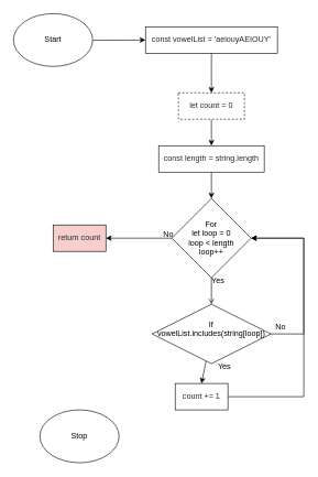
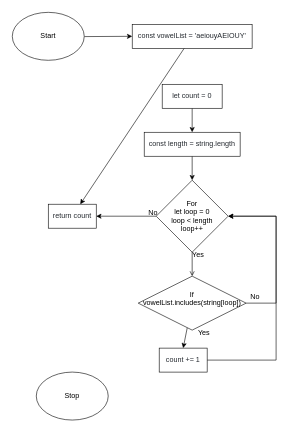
- <mxCell id="8" style="edgeStyle=none;rounded=0;html=1;entryX=0.5;entryY=0;entryDx=0;entryDy=0;" edge="1" parent="1" source="9" target="11"><mxGeometry relative="1" as="geometry" /></mxCell>
+ <mxCell id="8" style="edgeStyle=none;rounded=0;html=1;" edge="1" parent="1" source="9" target="12"><mxGeometry relative="1" as="geometry" /></mxCell>
- <mxCell id="11" value="&lt;font color=&quot;#24292f&quot;&gt;let count = 0&lt;/font&gt;" style="rounded=0;whiteSpace=wrap;html=1;dashed=1;" vertex="1" parent="1"><mxGeometry x="270" y="140" width="100" height="40" as="geometry" /></mxCell>
+ <mxCell id="11" value="&lt;font color=&quot;#24292f&quot;&gt;let count = 0&lt;/font&gt;" style="rounded=0;whiteSpace=wrap;html=1;" vertex="1" parent="1"><mxGeometry x="270" y="140" width="100" height="40" as="geometry" /></mxCell>
- <mxCell id="12" value="&lt;font color=&quot;#24292f&quot;&gt;return count&lt;/font&gt;" style="rounded=0;whiteSpace=wrap;html=1;fillColor=#f8cecc;" vertex="1" parent="1"><mxGeometry x="80" y="340" width="80" height="40" as="geometry" /></mxCell>
+ <mxCell id="12" value="&lt;font color=&quot;#24292f&quot;&gt;return count&lt;/font&gt;" style="rounded=0;whiteSpace=wrap;html=1;" vertex="1" parent="1"><mxGeometry x="80" y="340" width="80" height="40" as="geometry" /></mxCell>
